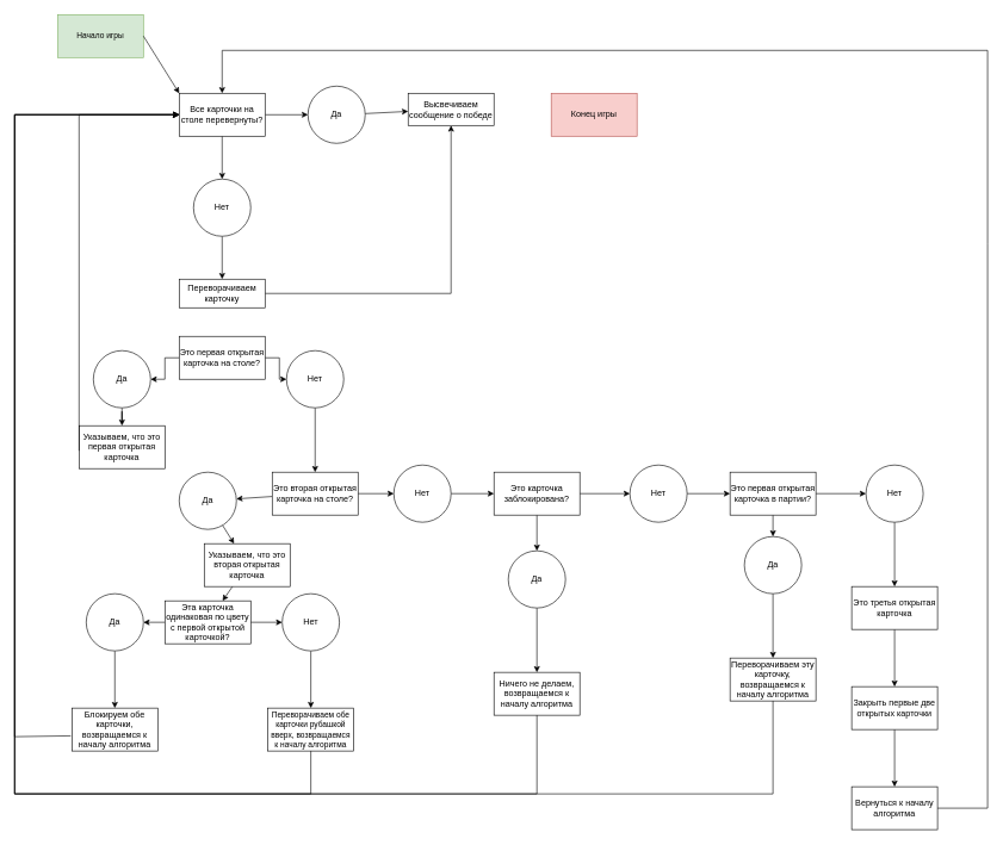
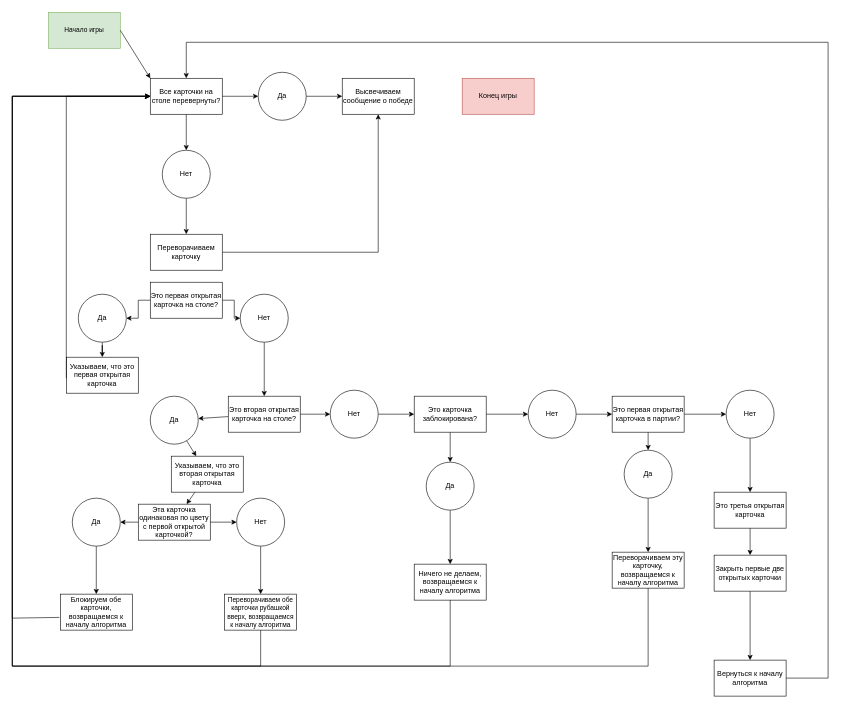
- <mxCell id="65" value="Высвечиваем сообщение о победе" style="whiteSpace=wrap;html=1;" vertex="1" parent="1"><mxGeometry x="570" y="130" width="120" height="45" as="geometry" /></mxCell>
+ <mxCell id="65" value="Высвечиваем сообщение о победе" style="whiteSpace=wrap;html=1;" vertex="1" parent="1"><mxGeometry x="570" y="130" width="120" height="60" as="geometry" /></mxCell>
- <mxCell id="3" value="Переворачиваем карточку" style="rounded=0;whiteSpace=wrap;html=1;" vertex="1" parent="1"><mxGeometry x="250" y="390" width="120" height="40" as="geometry" /></mxCell>
+ <mxCell id="3" value="Переворачиваем карточку" style="rounded=0;whiteSpace=wrap;html=1;" vertex="1" parent="1"><mxGeometry x="250" y="390" width="120" height="60" as="geometry" /></mxCell>
- <mxCell id="55" value="Закрыть первые две открытых карточки" style="whiteSpace=wrap;html=1;" vertex="1" parent="1"><mxGeometry x="1190" y="960" width="120" height="60" as="geometry" /></mxCell>
+ <mxCell id="55" value="Закрыть первые две открытых карточки" style="whiteSpace=wrap;html=1;" vertex="1" parent="1"><mxGeometry x="1190" y="925" width="120" height="60" as="geometry" /></mxCell>
